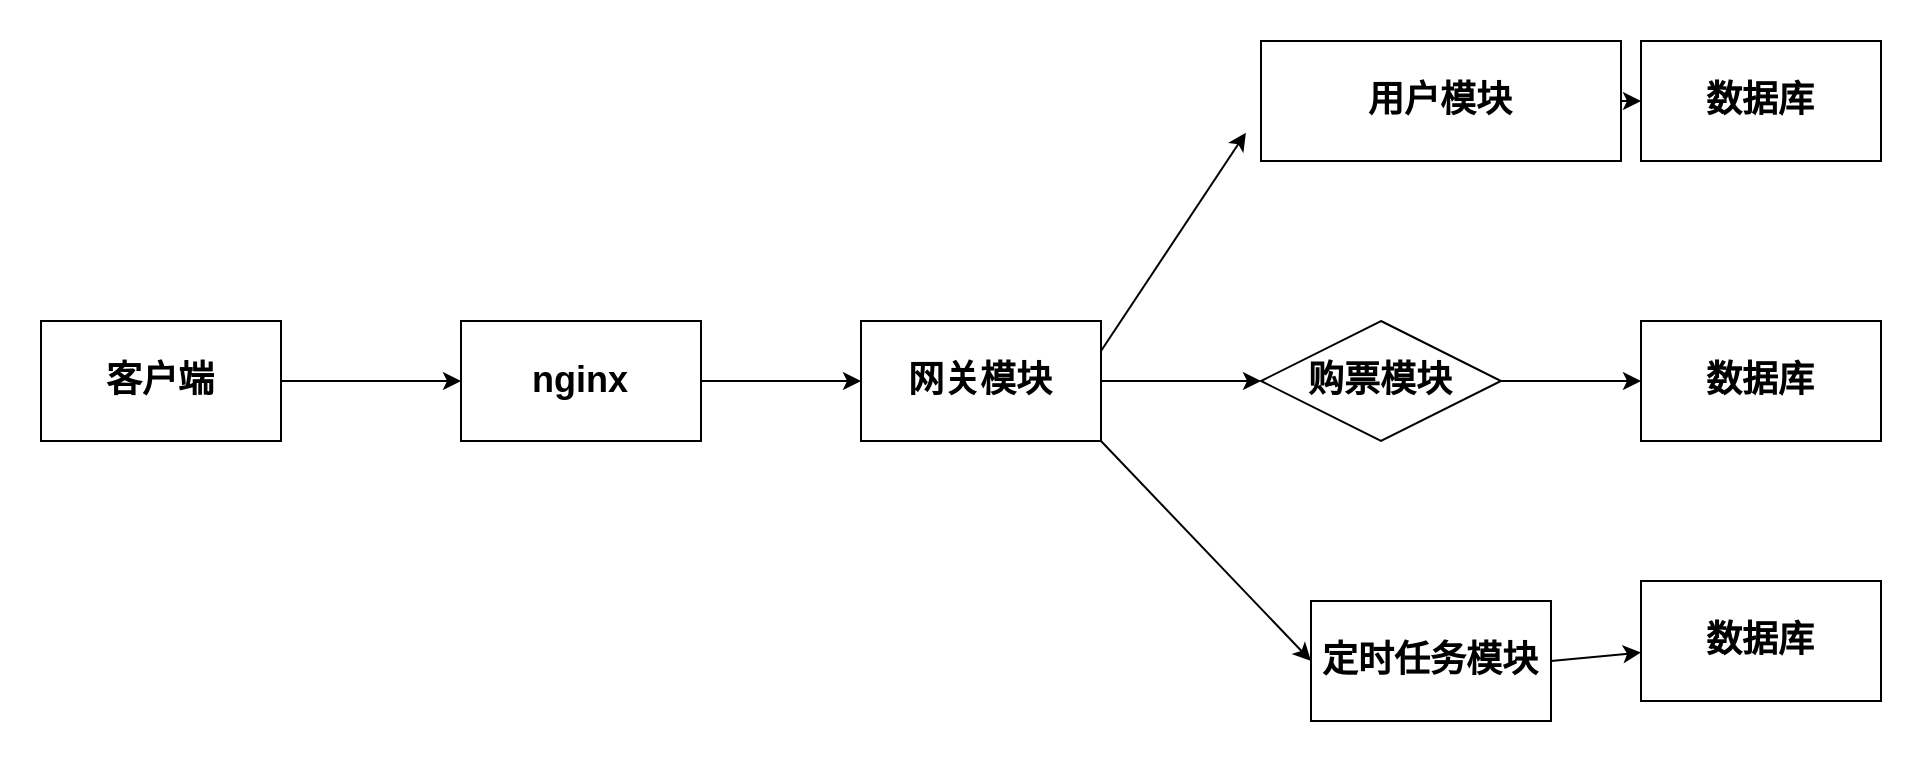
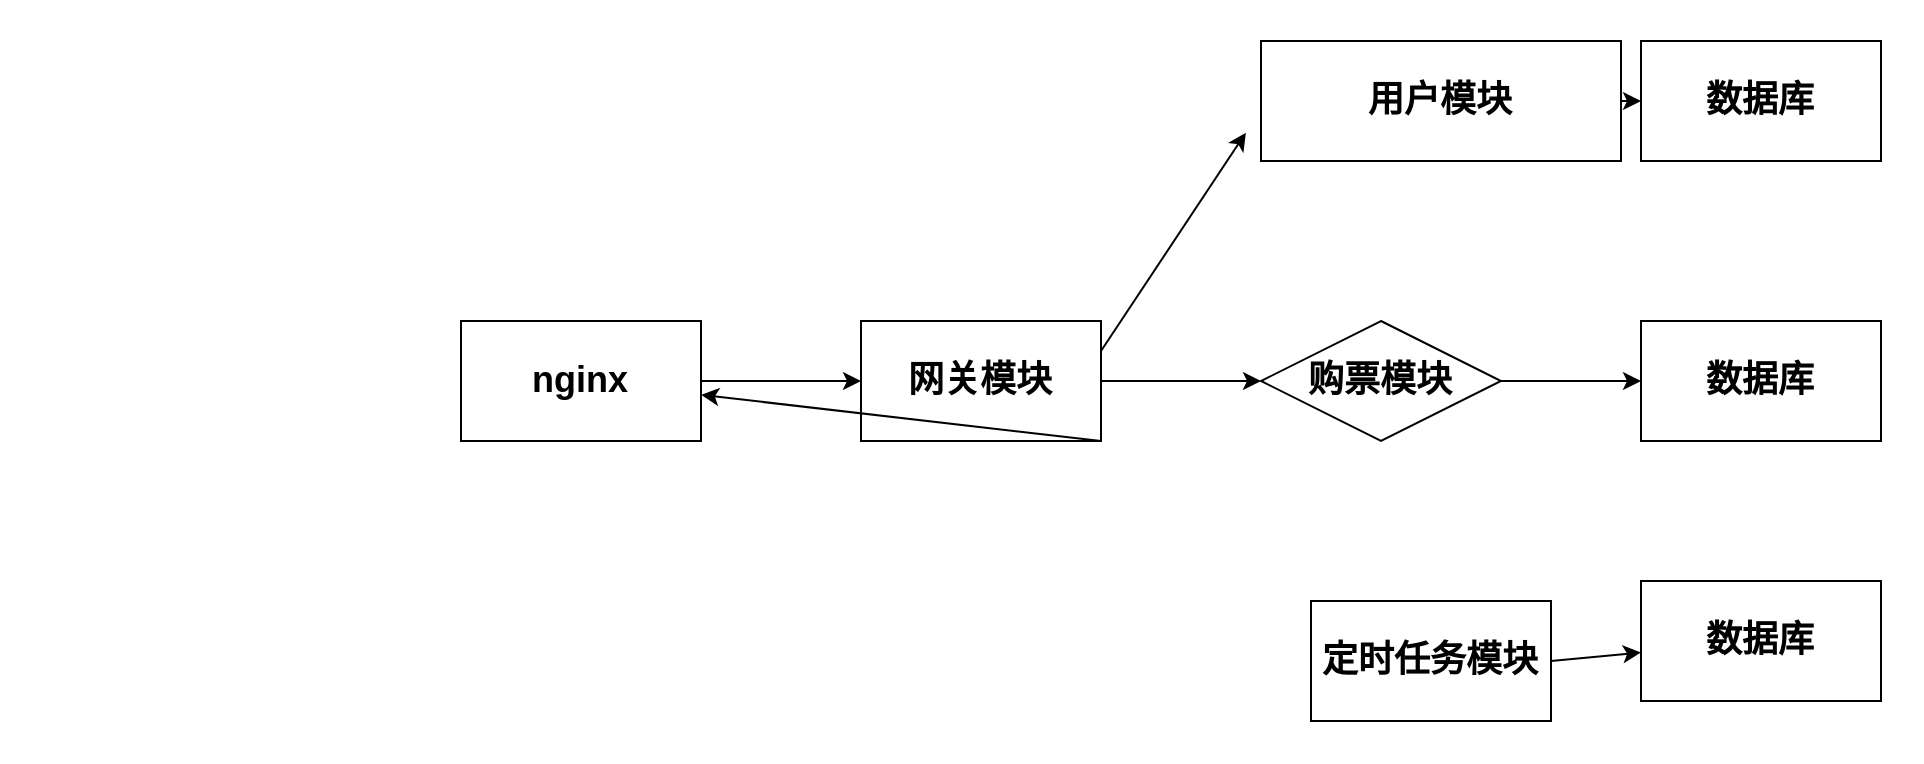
- <mxCell id="2" value="&lt;h2&gt;客户端&lt;/h2&gt;" style="rounded=0;whiteSpace=wrap;html=1;" vertex="1" parent="1"><mxGeometry x="20" y="160" width="120" height="60" as="geometry" /></mxCell>
- <mxCell id="4" value="" style="endArrow=classic;html=1;rounded=0;exitX=1;exitY=0.5;exitDx=0;exitDy=0;entryX=0;entryY=0.5;entryDx=0;entryDy=0;" edge="1" parent="1" source="2" target="3"><mxGeometry width="50" height="50" relative="1" as="geometry"><mxPoint x="510" y="260" as="sourcePoint" /><mxPoint x="560" y="210" as="targetPoint" /></mxGeometry></mxCell>
- <mxCell id="12" value="" style="endArrow=classic;html=1;rounded=0;exitX=1;exitY=1;exitDx=0;exitDy=0;entryX=0;entryY=0.5;entryDx=0;entryDy=0;" edge="1" parent="1" source="6" target="9"><mxGeometry width="50" height="50" relative="1" as="geometry"><mxPoint x="620" y="230" as="sourcePoint" /><mxPoint x="670" y="180" as="targetPoint" /></mxGeometry></mxCell>
+ <mxCell id="12" value="" style="endArrow=classic;html=1;rounded=0;exitX=1;exitY=1;exitDx=0;exitDy=0;" edge="1" parent="1" source="6" target="3"><mxGeometry width="50" height="50" relative="1" as="geometry"><mxPoint x="620" y="230" as="sourcePoint" /><mxPoint x="670" y="180" as="targetPoint" /></mxGeometry></mxCell>
